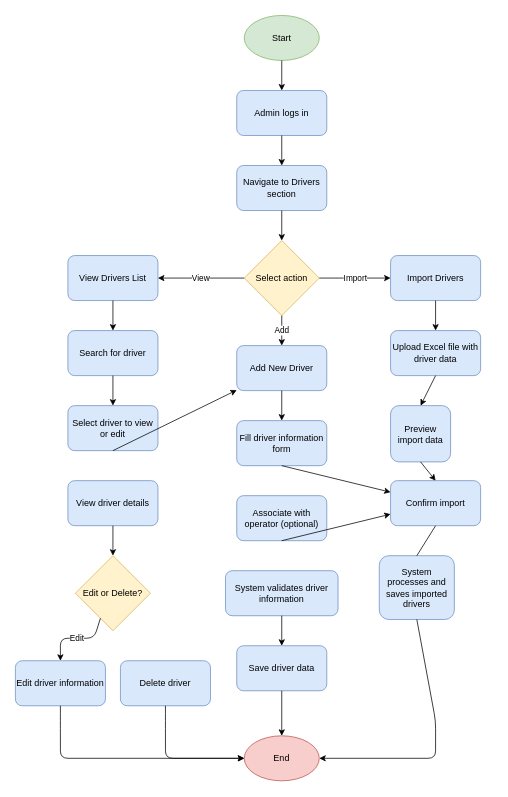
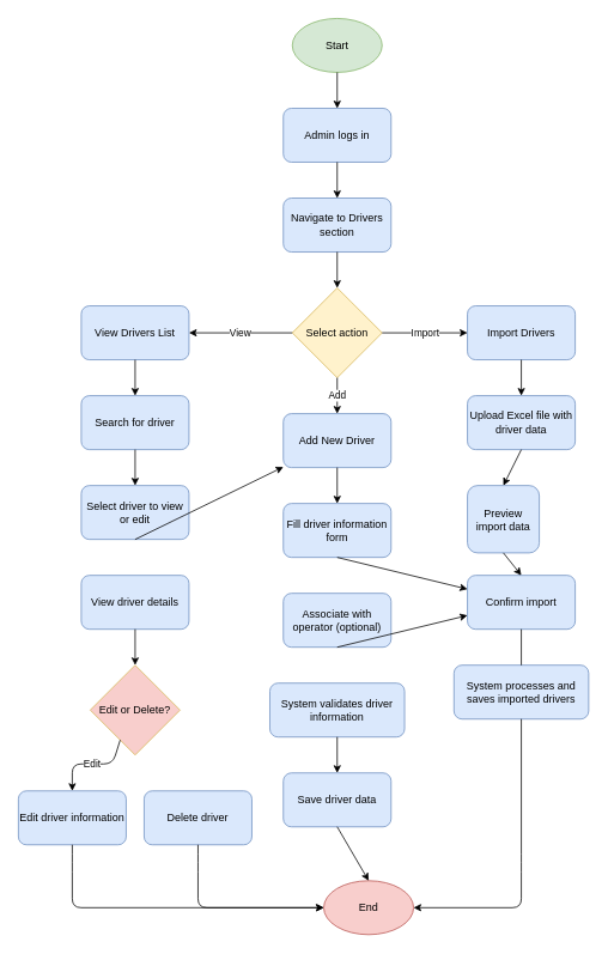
- <mxCell id="22" value="System processes and saves imported drivers" style="rounded=1;whiteSpace=wrap;html=1;fillColor=#dae8fc;strokeColor=#6c8ebf;" vertex="1" parent="1"><mxGeometry x="505" y="740" width="100" height="85" as="geometry" /></mxCell>
+ <mxCell id="22" value="System processes and saves imported drivers" style="rounded=1;whiteSpace=wrap;html=1;fillColor=#dae8fc;strokeColor=#6c8ebf;" vertex="1" parent="1"><mxGeometry x="505" y="740" width="150" height="60" as="geometry" /></mxCell>
- <mxCell id="17" value="Edit or Delete?" style="rhombus;whiteSpace=wrap;html=1;fillColor=#fff2cc;strokeColor=#d6b656;" vertex="1" parent="1"><mxGeometry x="100" y="740" width="100" height="100" as="geometry" /></mxCell>
+ <mxCell id="17" value="Edit or Delete?" style="rhombus;whiteSpace=wrap;html=1;fillColor=#f8cecc;strokeColor=#d6b656;" vertex="1" parent="1"><mxGeometry x="100" y="740" width="100" height="100" as="geometry" /></mxCell>
- <mxCell id="23" value="End" style="ellipse;whiteSpace=wrap;html=1;fillColor=#f8cecc;strokeColor=#b85450;" vertex="1" parent="1"><mxGeometry x="325" y="980" width="100" height="60" as="geometry" /></mxCell>
+ <mxCell id="23" value="End" style="ellipse;whiteSpace=wrap;html=1;fillColor=#f8cecc;strokeColor=#b85450;" vertex="1" parent="1"><mxGeometry x="360" y="980" width="100" height="60" as="geometry" /></mxCell>
